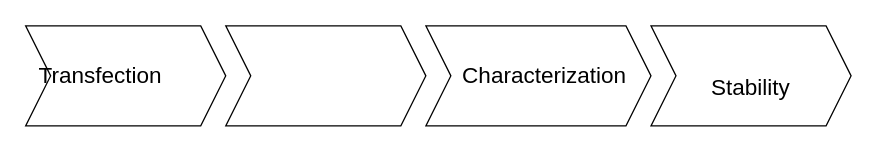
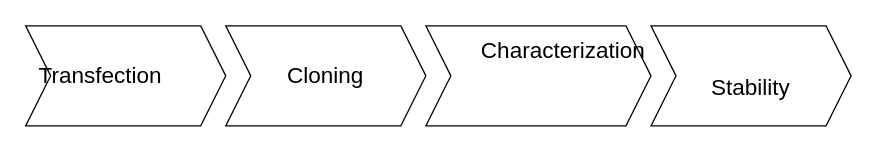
+ <mxCell id="5" value="&lt;font style=&quot;font-size: 18px;&quot;&gt;Cloning&lt;br&gt;&lt;/font&gt;" style="text;html=1;strokeColor=none;fillColor=none;align=center;verticalAlign=middle;whiteSpace=wrap;rounded=0;" parent="1" vertex="1"><mxGeometry x="205" y="45" width="110" height="30" as="geometry" /></mxCell>
- <mxCell id="7" value="&lt;font style=&quot;font-size: 18px;&quot;&gt;Characterization&lt;br&gt;&lt;/font&gt;" style="text;html=1;strokeColor=none;fillColor=none;align=center;verticalAlign=middle;whiteSpace=wrap;rounded=0;" parent="1" vertex="1"><mxGeometry x="380" y="45" width="110" height="30" as="geometry" /></mxCell>
+ <mxCell id="7" value="&lt;font style=&quot;font-size: 18px;&quot;&gt;Characterization&lt;br&gt;&lt;/font&gt;" style="text;html=1;strokeColor=none;fillColor=none;align=center;verticalAlign=middle;whiteSpace=wrap;rounded=0;" parent="1" vertex="1"><mxGeometry x="395" y="25" width="110" height="30" as="geometry" /></mxCell>
